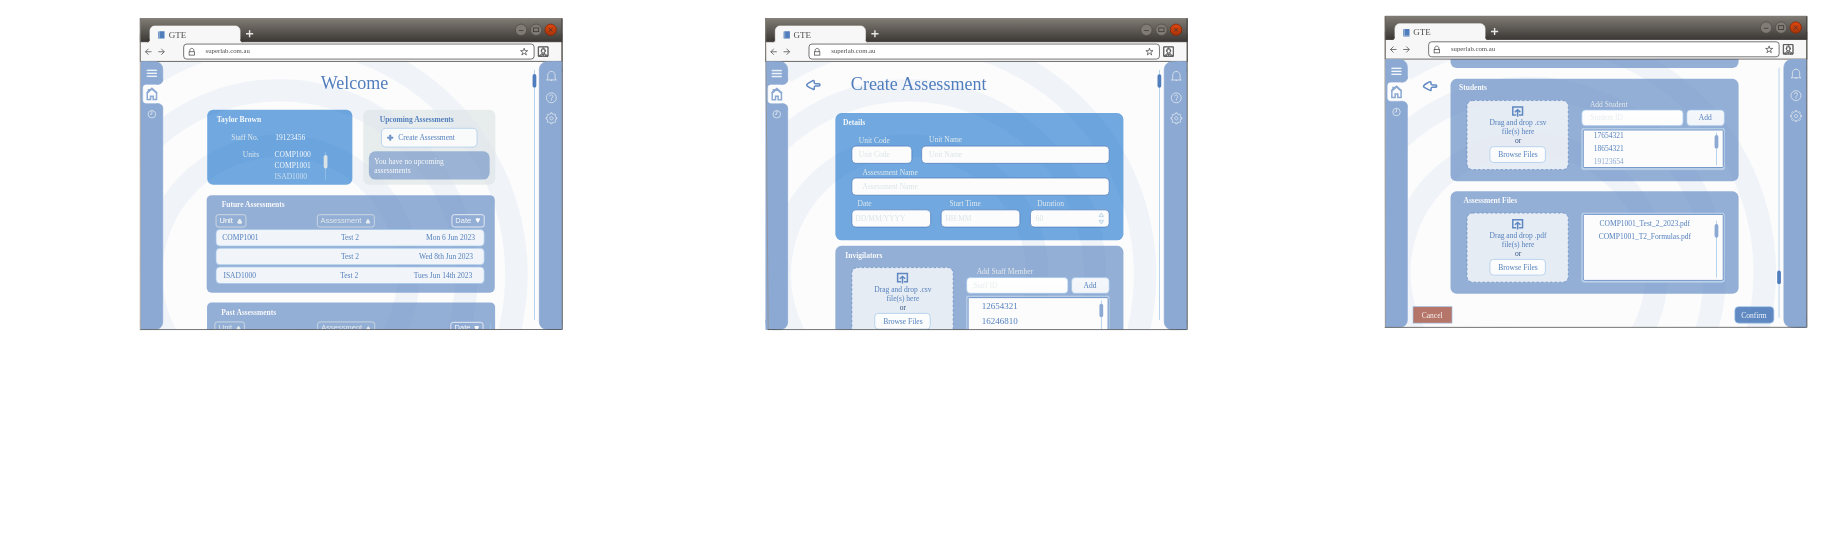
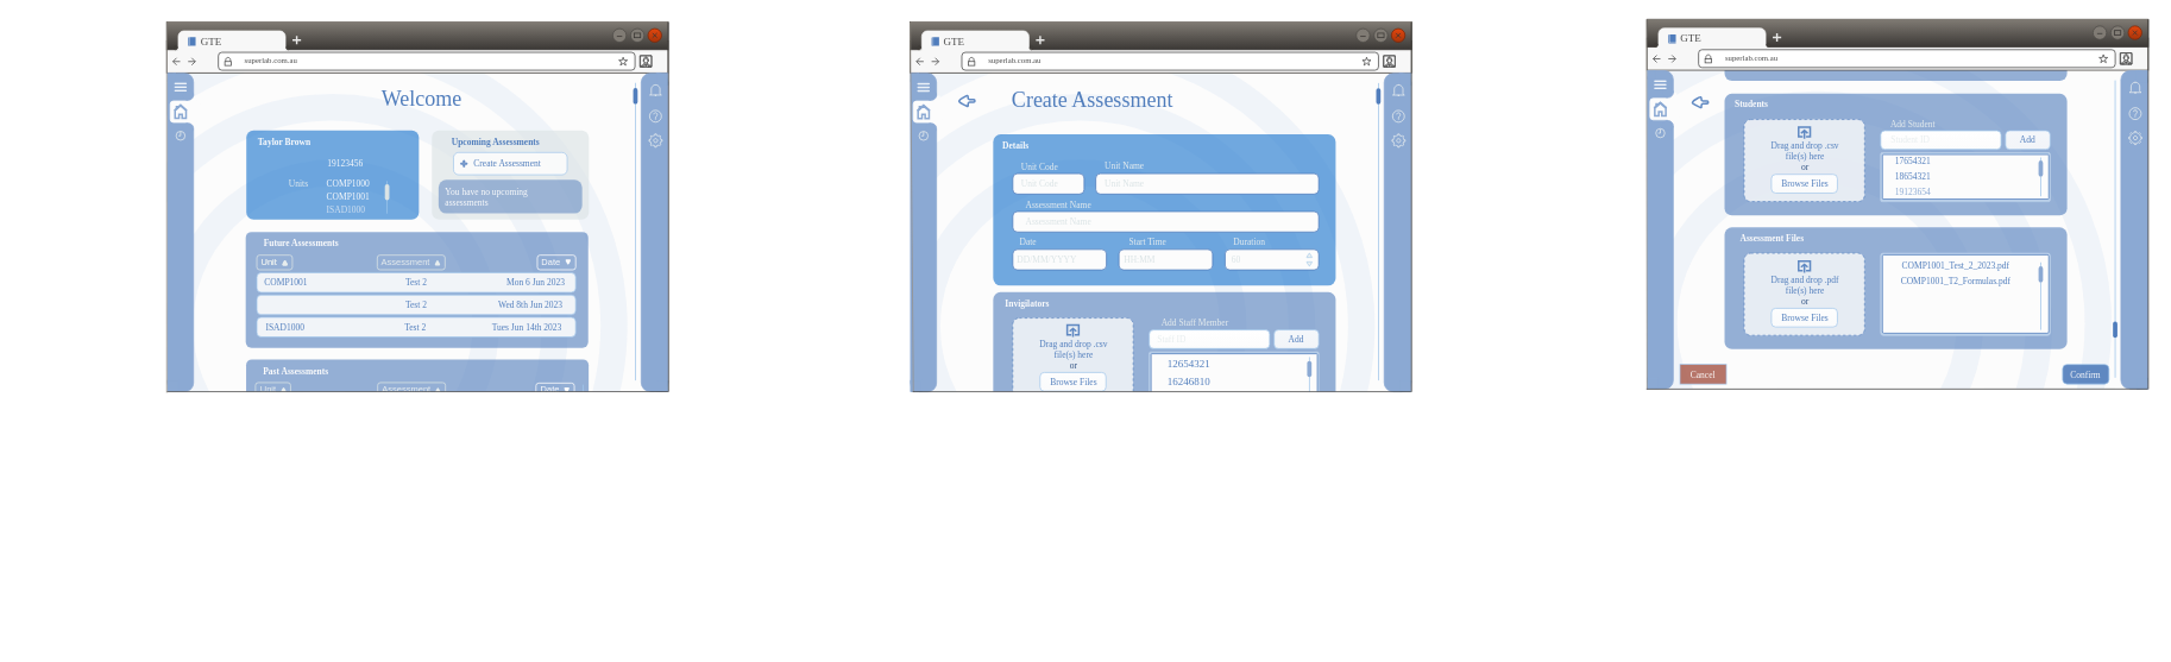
- <mxCell id="104" value="Staff No." style="text;html=1;align=center;verticalAlign=middle;resizable=0;points=[];autosize=1;strokeColor=none;fillColor=none;fontSize=10;fontFamily=Verdana;fontColor=#E7EDEE;" vertex="1" parent="1"><mxGeometry x="299.43" y="175.33" width="54" height="16" as="geometry" /></mxCell>
